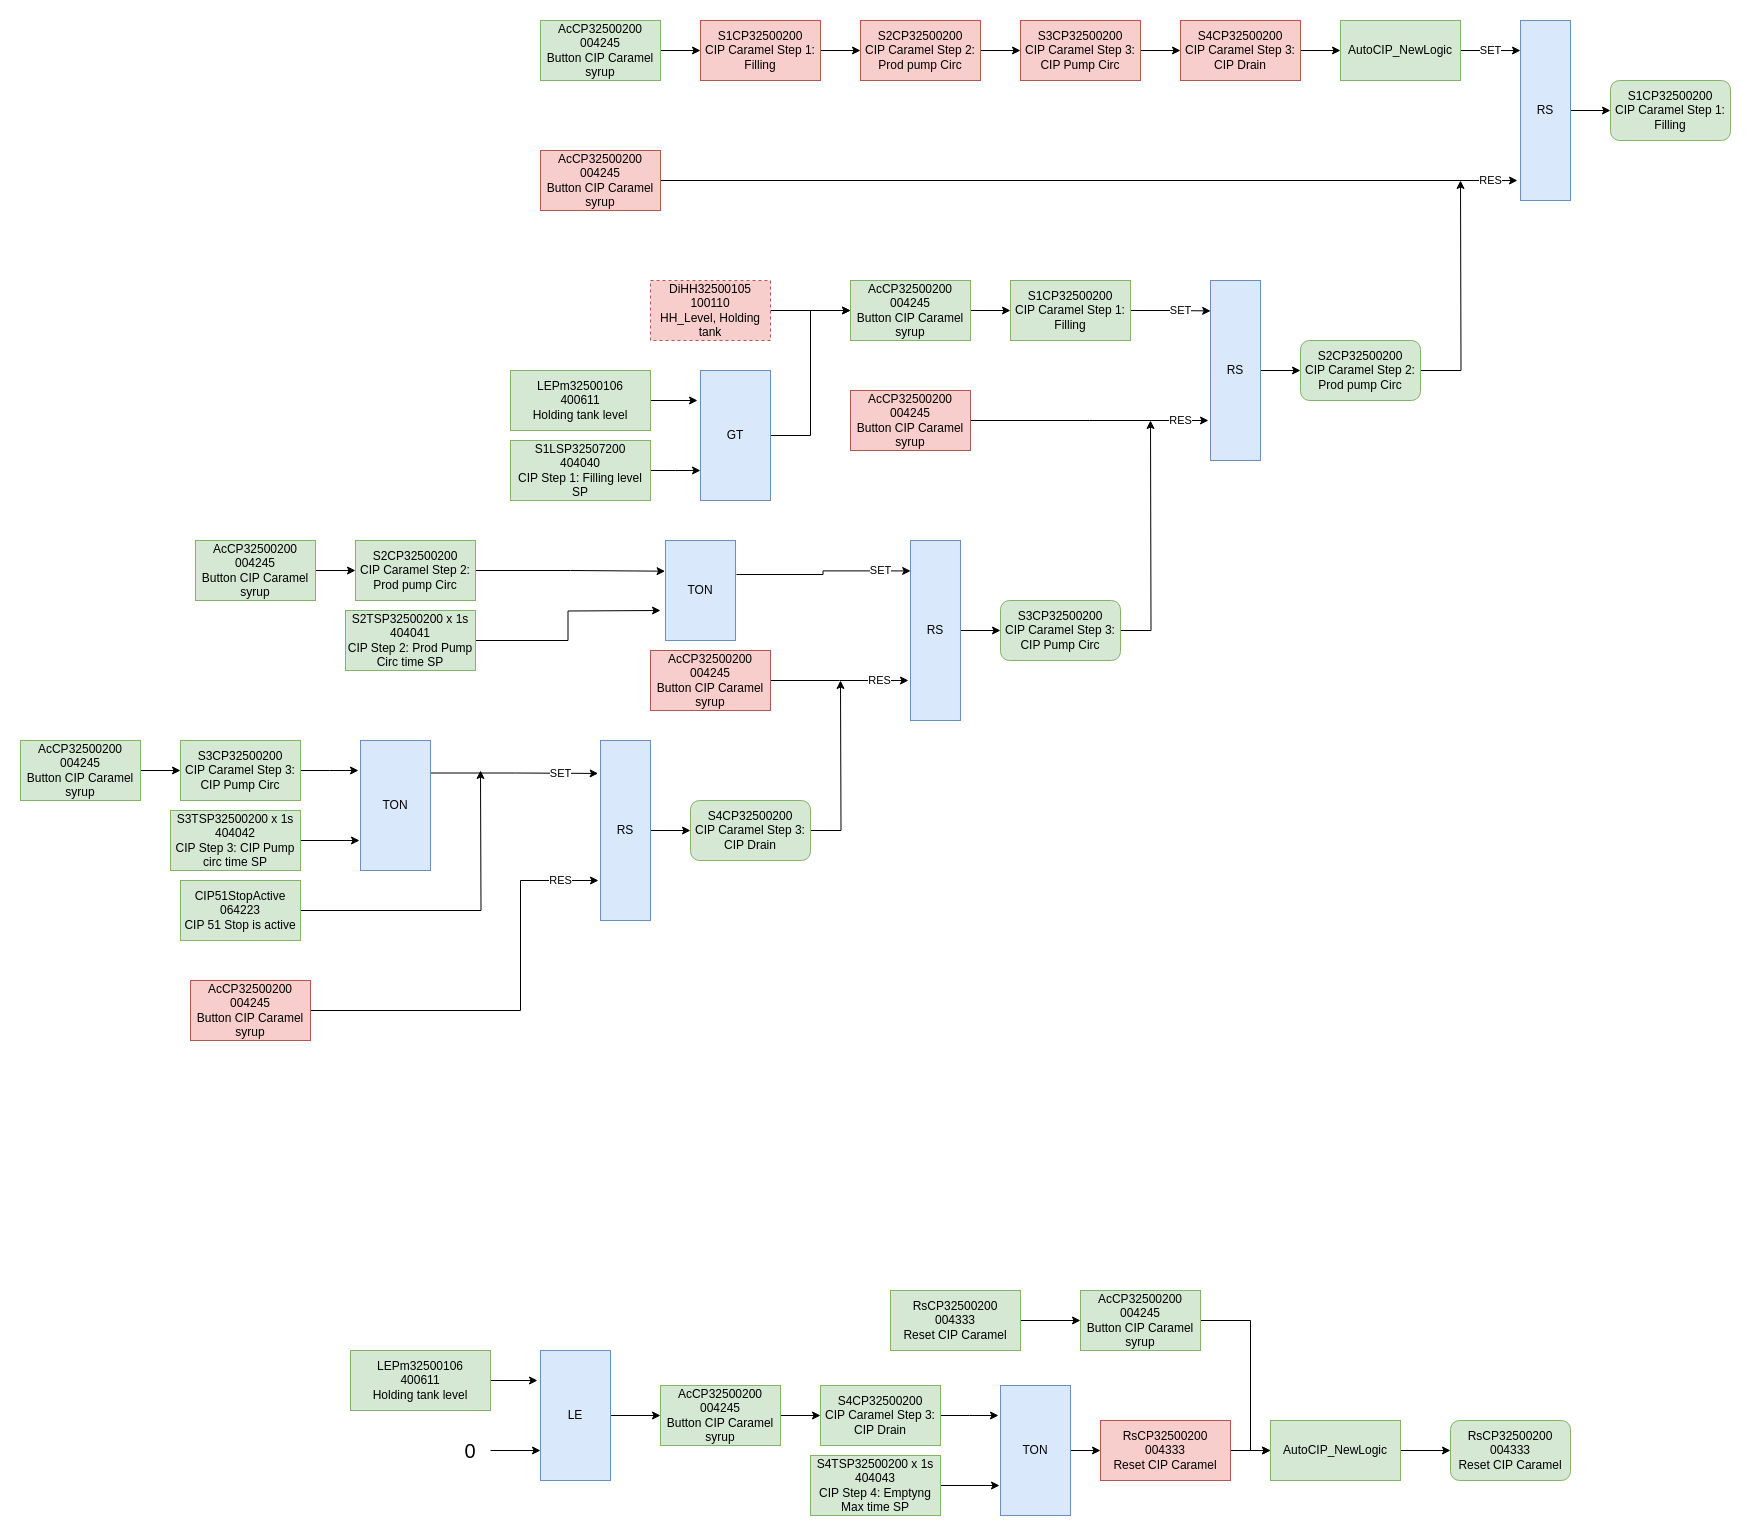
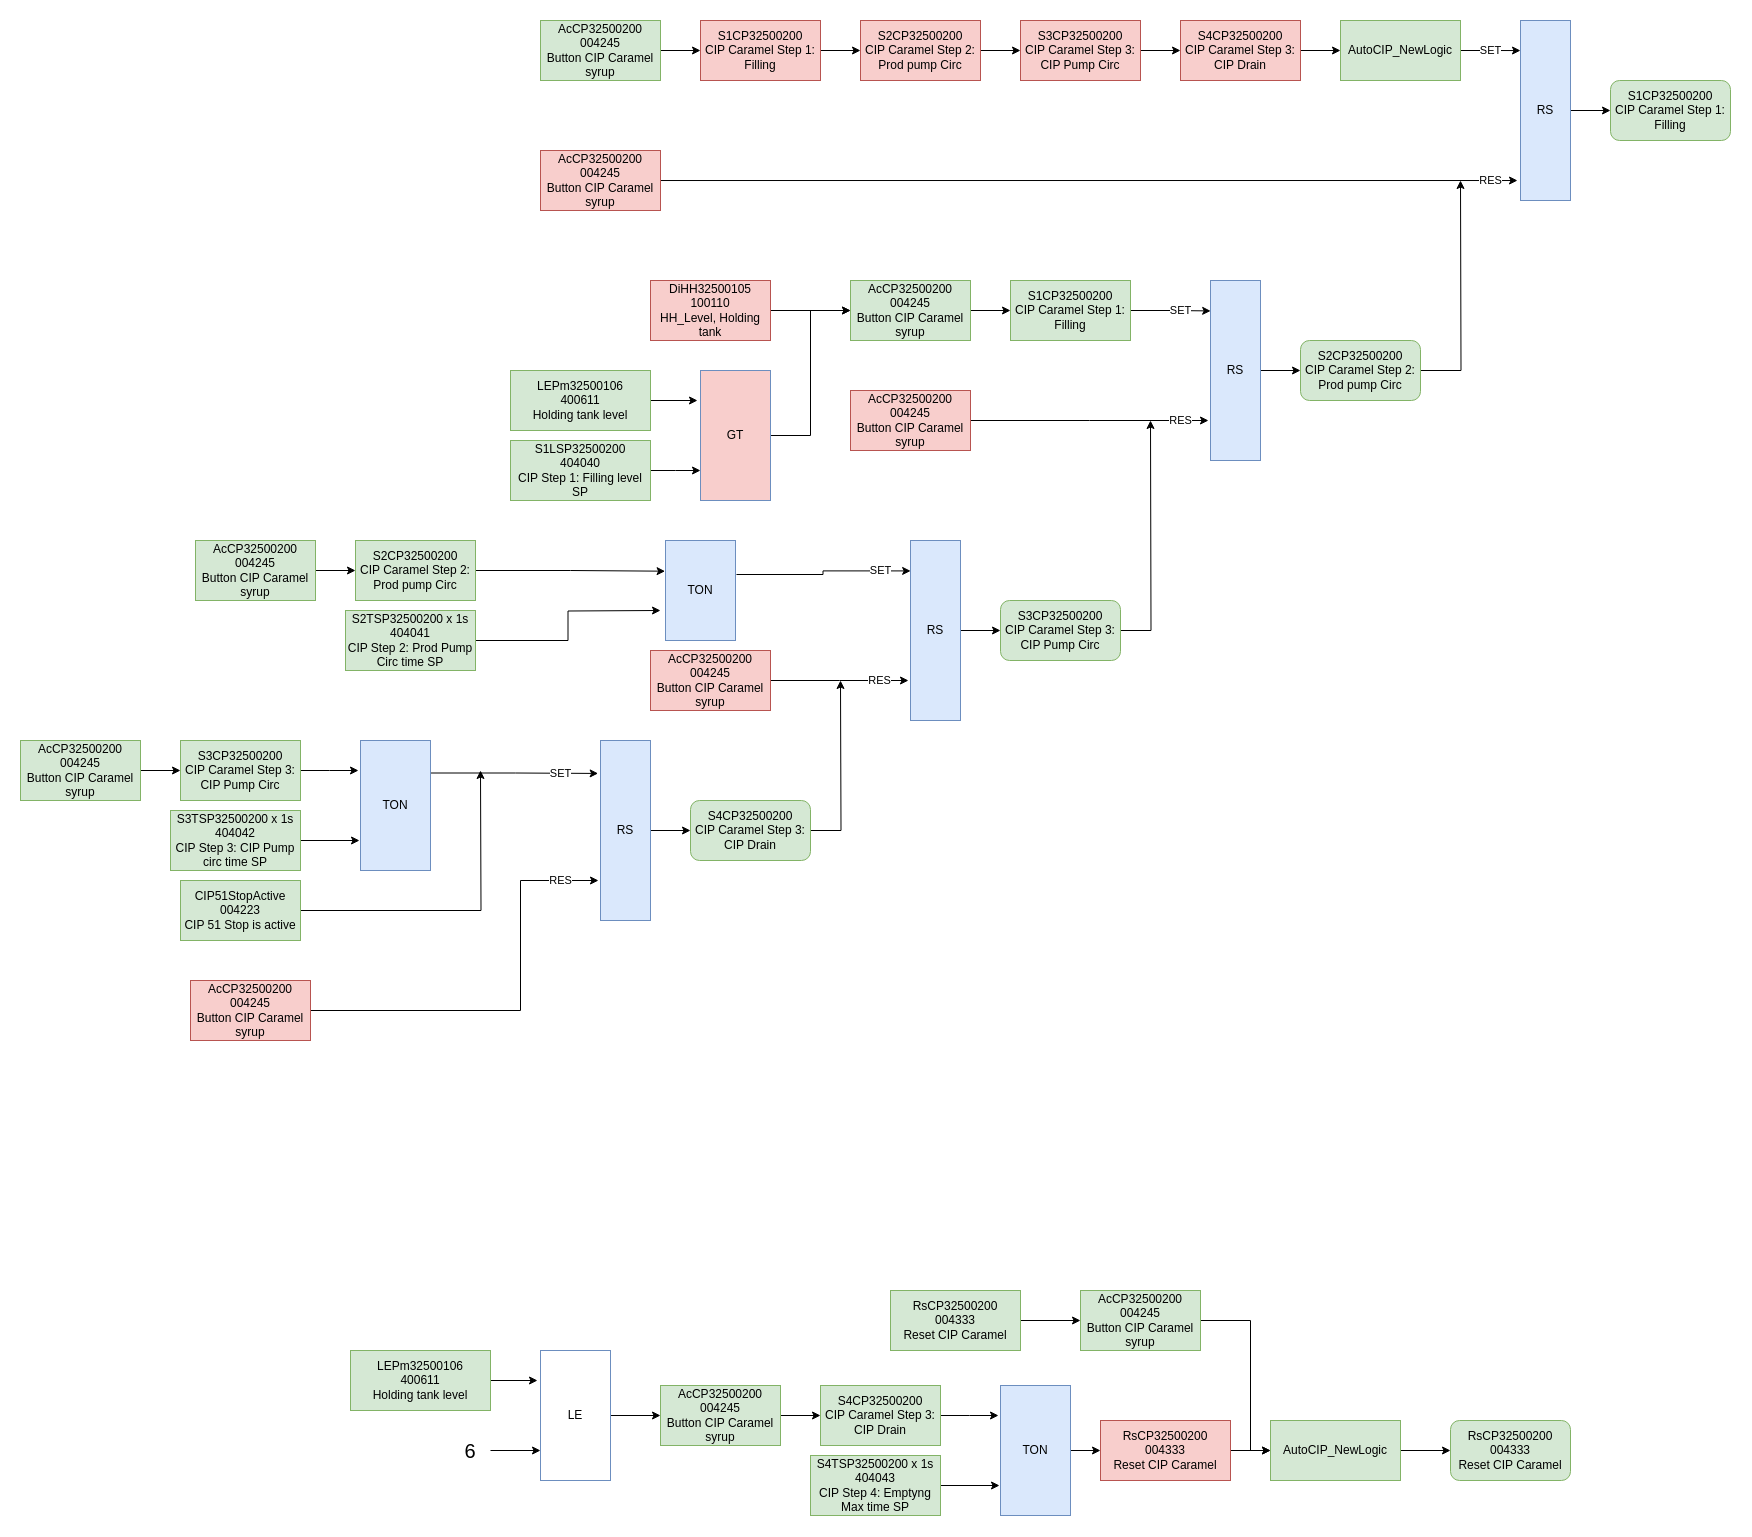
- <mxCell id="24" value="DiHH32500105&lt;br&gt;100110&lt;br&gt;HH_Level, Holding tank" style="rounded=0;whiteSpace=wrap;html=1;fillColor=#f8cecc;strokeColor=#b85450;dashed=1;" parent="1" vertex="1"><mxGeometry x="650" y="280" width="120" height="60" as="geometry" /></mxCell>
+ <mxCell id="24" value="DiHH32500105&lt;br&gt;100110&lt;br&gt;HH_Level, Holding tank" style="rounded=0;whiteSpace=wrap;html=1;fillColor=#f8cecc;strokeColor=#b85450;" parent="1" vertex="1"><mxGeometry x="650" y="280" width="120" height="60" as="geometry" /></mxCell>
- <mxCell id="26" value="GT" style="rounded=0;whiteSpace=wrap;html=1;fillColor=#dae8fc;strokeColor=#6c8ebf;" parent="1" vertex="1"><mxGeometry x="700" y="370" width="70" height="130" as="geometry" /></mxCell>
+ <mxCell id="26" value="GT" style="rounded=0;whiteSpace=wrap;html=1;fillColor=#f8cecc;strokeColor=#6c8ebf;" parent="1" vertex="1"><mxGeometry x="700" y="370" width="70" height="130" as="geometry" /></mxCell>
- <mxCell id="28" value="S1LSP32507200&lt;br&gt;404040&lt;br&gt;CIP Step 1: Filling level SP" style="rounded=0;whiteSpace=wrap;html=1;fillColor=#d5e8d4;strokeColor=#82b366;" parent="1" vertex="1"><mxGeometry x="510" y="440" width="140" height="60" as="geometry" /></mxCell>
+ <mxCell id="28" value="S1LSP32500200&lt;br&gt;404040&lt;br&gt;CIP Step 1: Filling level SP" style="rounded=0;whiteSpace=wrap;html=1;fillColor=#d5e8d4;strokeColor=#82b366;" parent="1" vertex="1"><mxGeometry x="510" y="440" width="140" height="60" as="geometry" /></mxCell>
- <mxCell id="64" value="CIP51StopActive&lt;br&gt;064223&lt;br&gt;CIP 51 Stop is active" style="rounded=0;whiteSpace=wrap;html=1;fillColor=#d5e8d4;strokeColor=#82b366;" parent="1" vertex="1"><mxGeometry x="180" y="880" width="120" height="60" as="geometry" /></mxCell>
+ <mxCell id="64" value="CIP51StopActive&lt;br&gt;004223&lt;br&gt;CIP 51 Stop is active" style="rounded=0;whiteSpace=wrap;html=1;fillColor=#d5e8d4;strokeColor=#82b366;" parent="1" vertex="1"><mxGeometry x="180" y="880" width="120" height="60" as="geometry" /></mxCell>
- <mxCell id="74" value="LE" style="rounded=0;whiteSpace=wrap;html=1;fillColor=#dae8fc;strokeColor=#6c8ebf;" parent="1" vertex="1"><mxGeometry x="540" y="1350" width="70" height="130" as="geometry" /></mxCell>
+ <mxCell id="74" value="LE" style="rounded=0;whiteSpace=wrap;html=1;fillColor=#ffffff;strokeColor=#6c8ebf;" parent="1" vertex="1"><mxGeometry x="540" y="1350" width="70" height="130" as="geometry" /></mxCell>
- <mxCell id="78" value="0" style="text;html=1;strokeColor=none;fillColor=none;align=center;verticalAlign=middle;whiteSpace=wrap;rounded=0;fontSize=20;" parent="1" vertex="1"><mxGeometry x="450" y="1440" width="40" height="20" as="geometry" /></mxCell>
+ <mxCell id="78" value="6" style="text;html=1;strokeColor=none;fillColor=none;align=center;verticalAlign=middle;whiteSpace=wrap;rounded=0;fontSize=20;" parent="1" vertex="1"><mxGeometry x="450" y="1440" width="40" height="20" as="geometry" /></mxCell>
